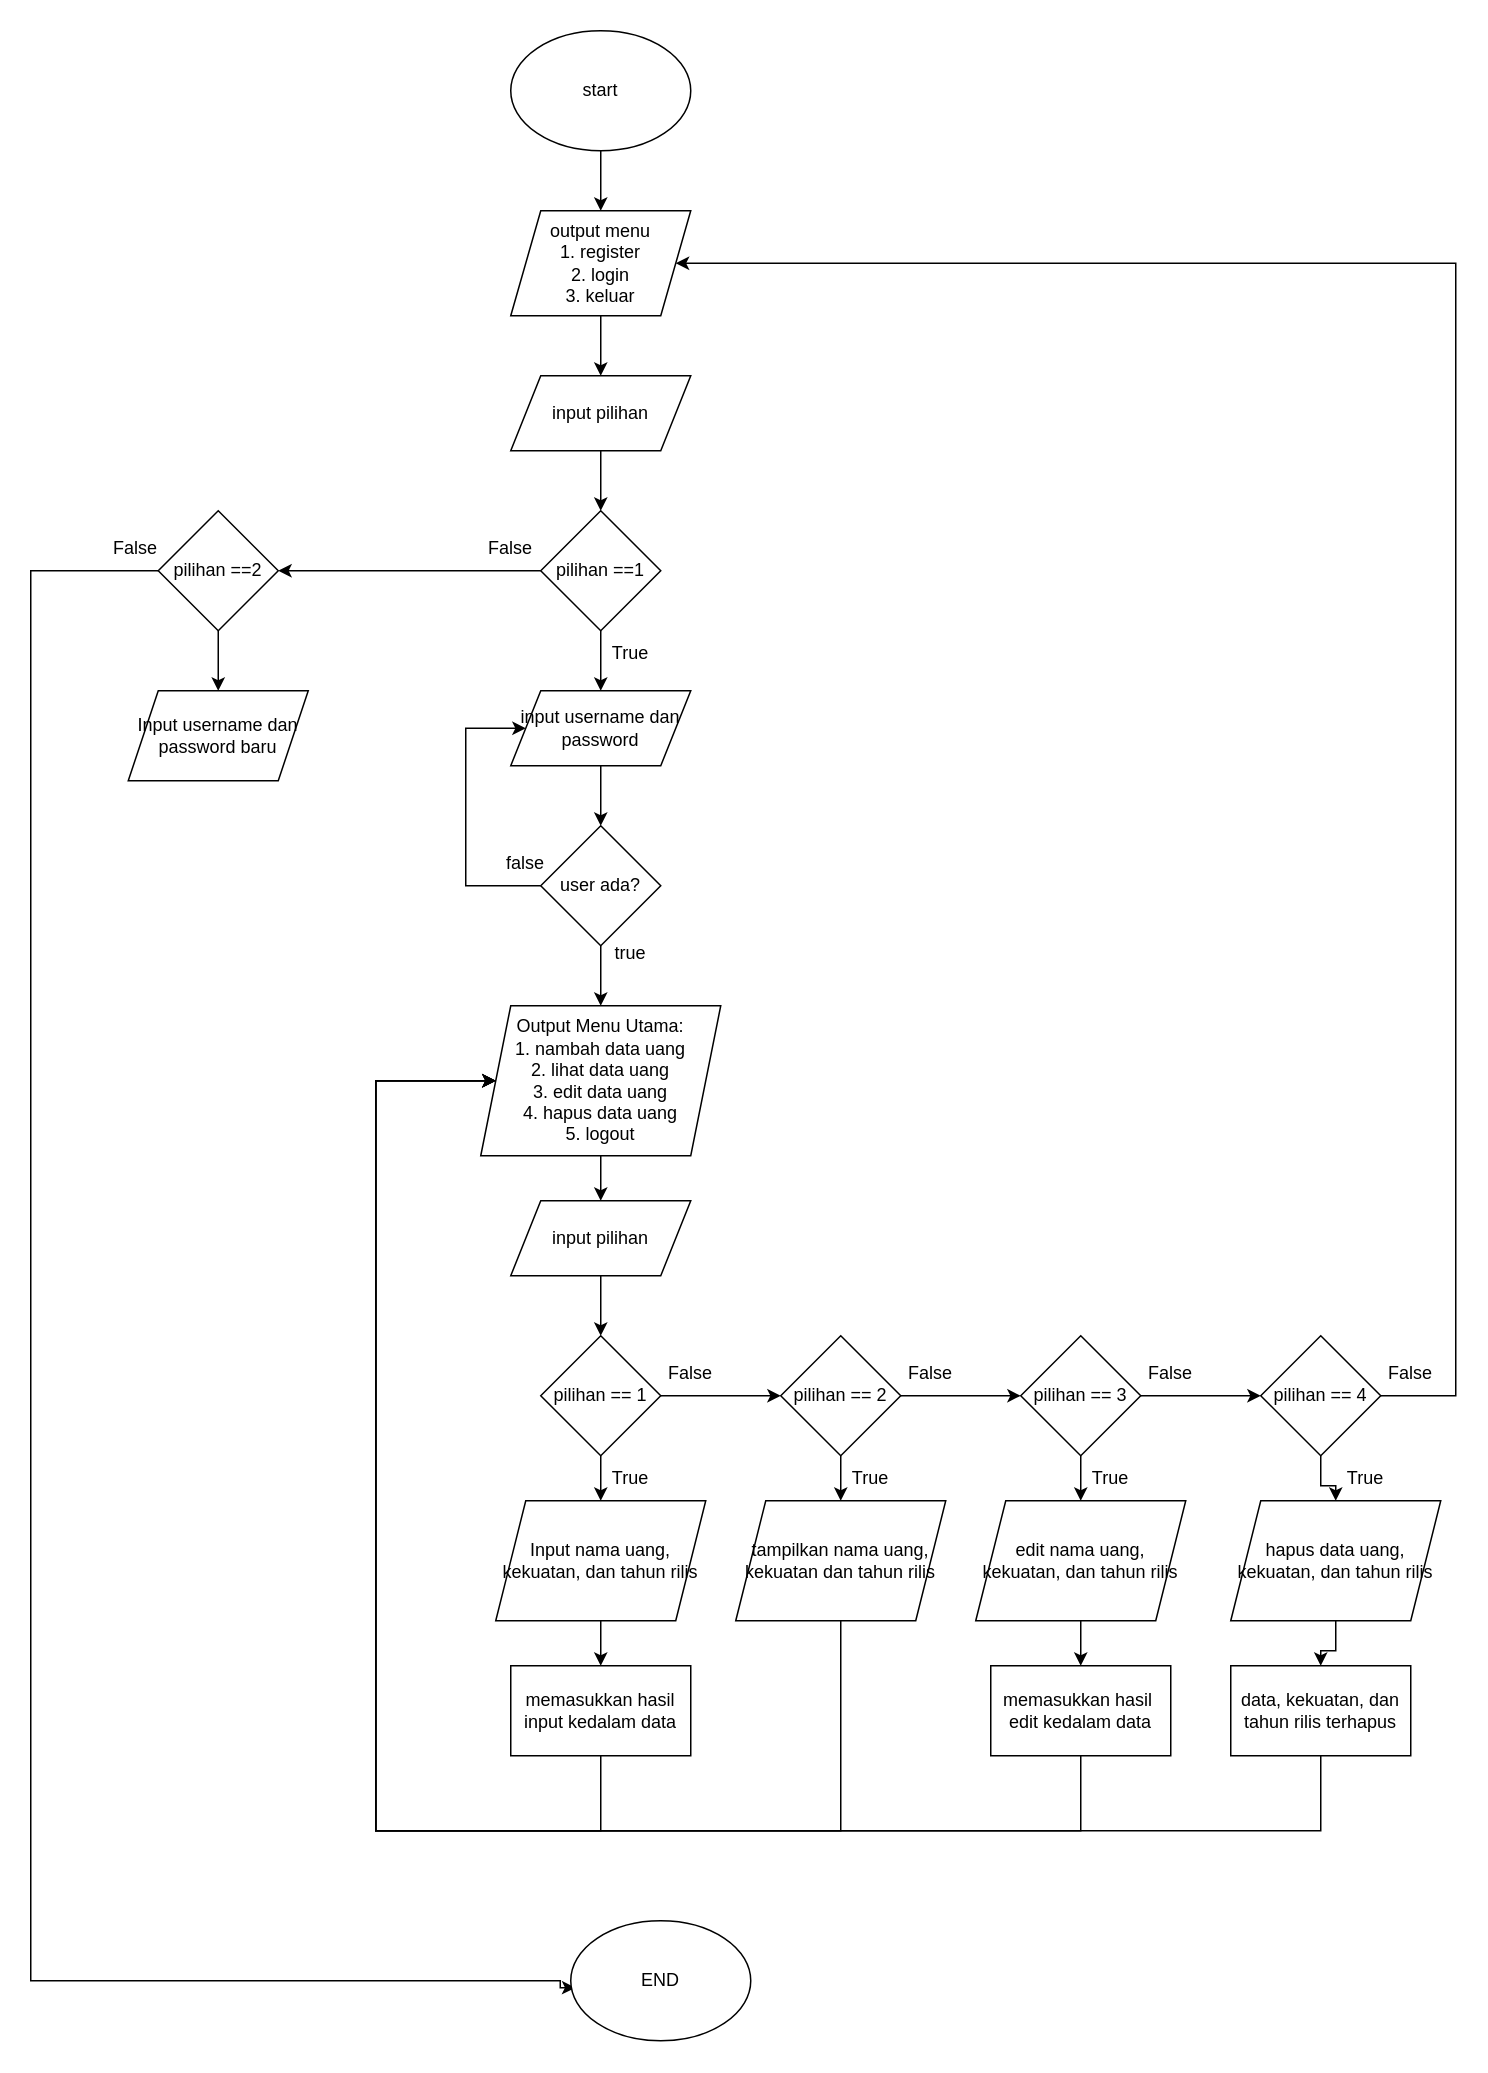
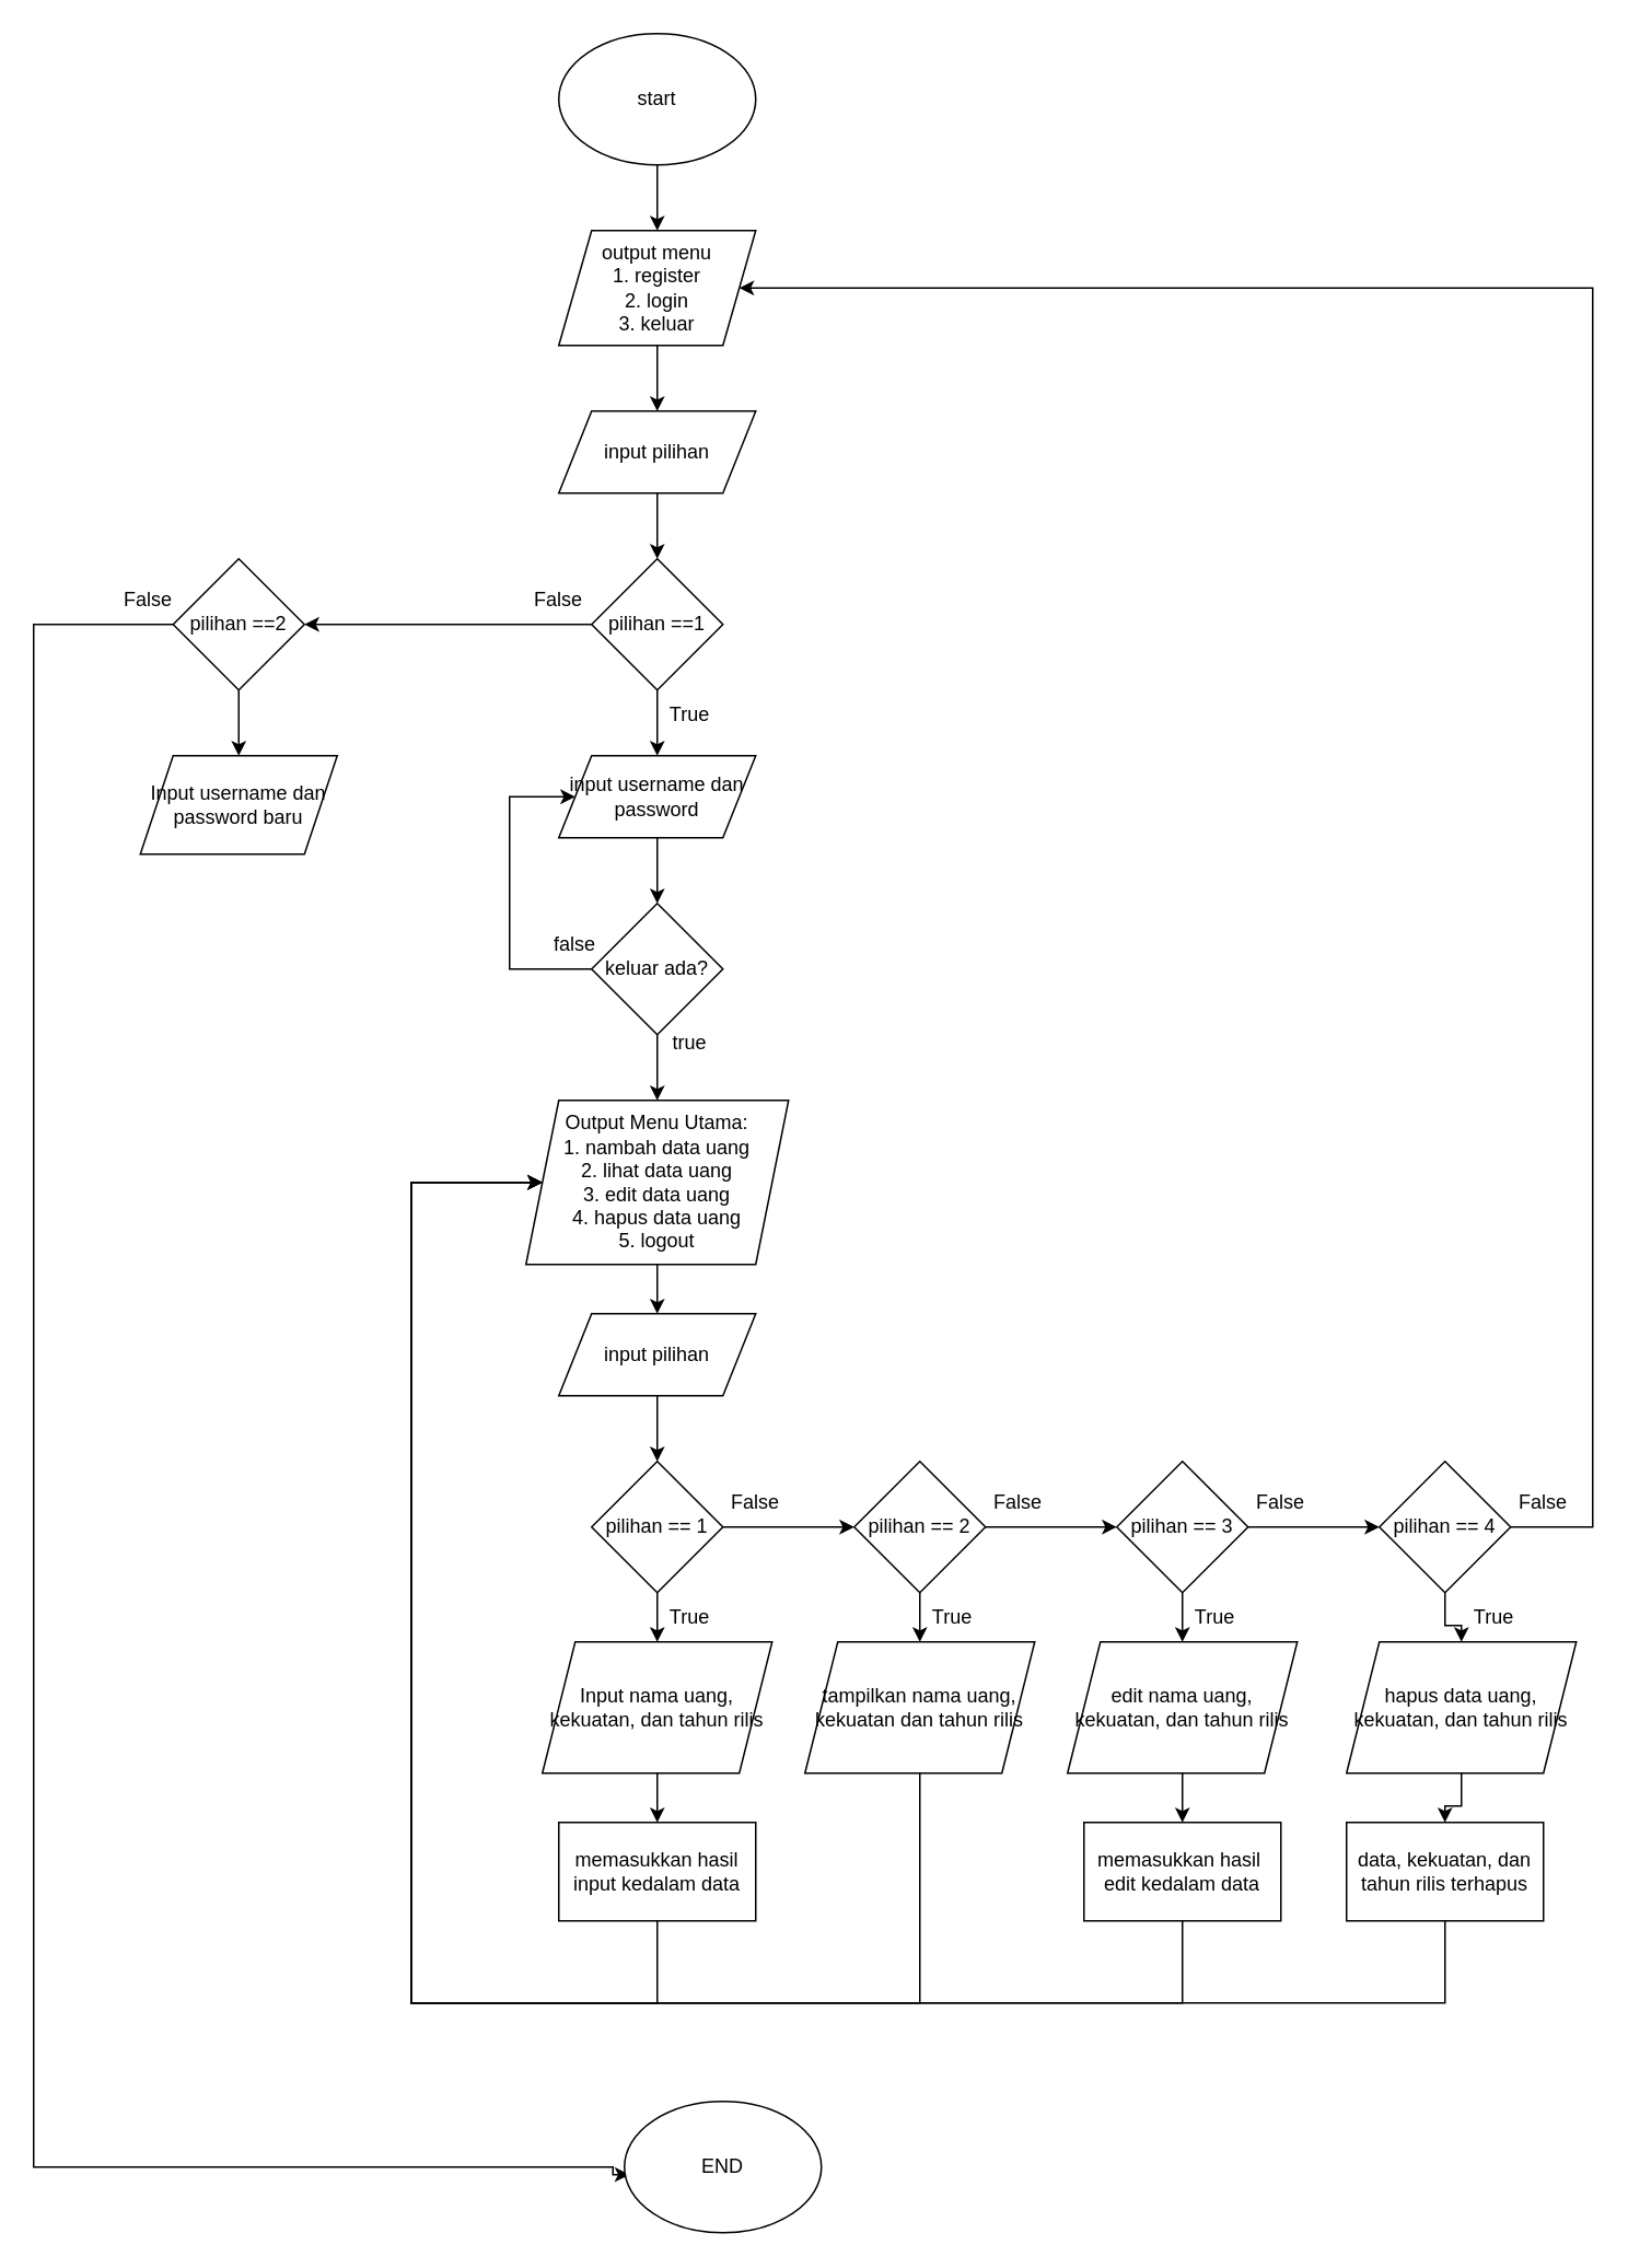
- <mxCell id="17" value="user ada?" style="rhombus;whiteSpace=wrap;html=1;" parent="1" vertex="1"><mxGeometry x="360" y="550" width="80" height="80" as="geometry" /></mxCell>
+ <mxCell id="17" value="keluar ada?" style="rhombus;whiteSpace=wrap;html=1;" parent="1" vertex="1"><mxGeometry x="360" y="550" width="80" height="80" as="geometry" /></mxCell>
